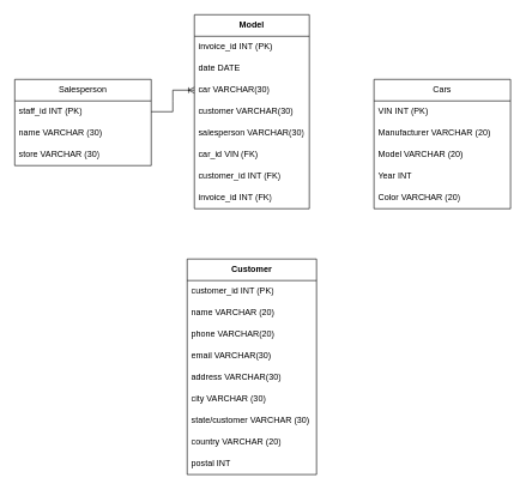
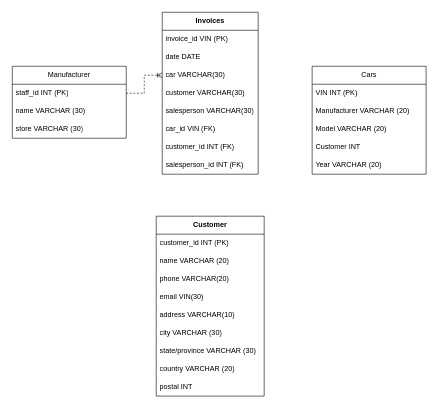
- <mxCell id="2" value="&lt;b&gt;Model&lt;/b&gt;" style="swimlane;fontStyle=0;childLayout=stackLayout;horizontal=1;startSize=30;horizontalStack=0;resizeParent=1;resizeParentMax=0;resizeLast=0;collapsible=1;marginBottom=0;whiteSpace=wrap;html=1;" vertex="1" parent="1"><mxGeometry x="270" y="20" width="160" height="270" as="geometry" /></mxCell>
+ <mxCell id="2" value="&lt;b&gt;Invoices&lt;/b&gt;" style="swimlane;fontStyle=0;childLayout=stackLayout;horizontal=1;startSize=30;horizontalStack=0;resizeParent=1;resizeParentMax=0;resizeLast=0;collapsible=1;marginBottom=0;whiteSpace=wrap;html=1;" vertex="1" parent="1"><mxGeometry x="270" y="20" width="160" height="270" as="geometry" /></mxCell>
- <mxCell id="3" value="invoice_id INT (PK)" style="text;strokeColor=none;fillColor=none;align=left;verticalAlign=middle;spacingLeft=4;spacingRight=4;overflow=hidden;points=[[0,0.5],[1,0.5]];portConstraint=eastwest;rotatable=0;whiteSpace=wrap;html=1;" vertex="1" parent="2"><mxGeometry y="30" width="160" height="30" as="geometry" /></mxCell>
+ <mxCell id="3" value="invoice_id VIN (PK)" style="text;strokeColor=none;fillColor=none;align=left;verticalAlign=middle;spacingLeft=4;spacingRight=4;overflow=hidden;points=[[0,0.5],[1,0.5]];portConstraint=eastwest;rotatable=0;whiteSpace=wrap;html=1;" vertex="1" parent="2"><mxGeometry y="30" width="160" height="30" as="geometry" /></mxCell>
- <mxCell id="27" value="Salesperson" style="swimlane;fontStyle=0;childLayout=stackLayout;horizontal=1;startSize=30;horizontalStack=0;resizeParent=1;resizeParentMax=0;resizeLast=0;collapsible=1;marginBottom=0;whiteSpace=wrap;html=1;" vertex="1" parent="1"><mxGeometry x="20" y="110" width="190" height="120" as="geometry" /></mxCell>
+ <mxCell id="27" value="Manufacturer" style="swimlane;fontStyle=0;childLayout=stackLayout;horizontal=1;startSize=30;horizontalStack=0;resizeParent=1;resizeParentMax=0;resizeLast=0;collapsible=1;marginBottom=0;whiteSpace=wrap;html=1;" vertex="1" parent="1"><mxGeometry x="20" y="110" width="190" height="120" as="geometry" /></mxCell>
- <mxCell id="31" value="" style="edgeStyle=entityRelationEdgeStyle;fontSize=12;html=1;endArrow=ERoneToMany;rounded=0;exitX=1;exitY=0.5;exitDx=0;exitDy=0;entryX=0;entryY=0.5;entryDx=0;entryDy=0;" edge="1" parent="1" source="28" target="5"><mxGeometry width="100" height="100" relative="1" as="geometry"><mxPoint x="315" y="370" as="sourcePoint" /><mxPoint x="365" y="304" as="targetPoint" /></mxGeometry></mxCell>
+ <mxCell id="31" value="" style="edgeStyle=entityRelationEdgeStyle;fontSize=12;html=1;endArrow=ERoneToMany;rounded=0;exitX=1;exitY=0.5;exitDx=0;exitDy=0;entryX=0;entryY=0.5;entryDx=0;entryDy=0;dashed=1;" edge="1" parent="1" source="28" target="5"><mxGeometry width="100" height="100" relative="1" as="geometry"><mxPoint x="315" y="370" as="sourcePoint" /><mxPoint x="365" y="304" as="targetPoint" /></mxGeometry></mxCell>
- <mxCell id="15" value="Year INT" style="text;strokeColor=none;fillColor=none;align=left;verticalAlign=middle;spacingLeft=4;spacingRight=4;overflow=hidden;points=[[0,0.5],[1,0.5]];portConstraint=eastwest;rotatable=0;whiteSpace=wrap;html=1;" vertex="1" parent="11"><mxGeometry y="120" width="190" height="30" as="geometry" /></mxCell>
+ <mxCell id="15" value="Customer INT" style="text;strokeColor=none;fillColor=none;align=left;verticalAlign=middle;spacingLeft=4;spacingRight=4;overflow=hidden;points=[[0,0.5],[1,0.5]];portConstraint=eastwest;rotatable=0;whiteSpace=wrap;html=1;" vertex="1" parent="11"><mxGeometry y="120" width="190" height="30" as="geometry" /></mxCell>
- <mxCell id="10" value="invoice_id INT (FK)" style="text;strokeColor=none;fillColor=none;align=left;verticalAlign=middle;spacingLeft=4;spacingRight=4;overflow=hidden;points=[[0,0.5],[1,0.5]];portConstraint=eastwest;rotatable=0;whiteSpace=wrap;html=1;" vertex="1" parent="2"><mxGeometry y="240" width="160" height="30" as="geometry" /></mxCell>
+ <mxCell id="10" value="salesperson_id INT (FK)" style="text;strokeColor=none;fillColor=none;align=left;verticalAlign=middle;spacingLeft=4;spacingRight=4;overflow=hidden;points=[[0,0.5],[1,0.5]];portConstraint=eastwest;rotatable=0;whiteSpace=wrap;html=1;" vertex="1" parent="2"><mxGeometry y="240" width="160" height="30" as="geometry" /></mxCell>
- <mxCell id="16" value="Color VARCHAR (20)" style="text;strokeColor=none;fillColor=none;align=left;verticalAlign=middle;spacingLeft=4;spacingRight=4;overflow=hidden;points=[[0,0.5],[1,0.5]];portConstraint=eastwest;rotatable=0;whiteSpace=wrap;html=1;" vertex="1" parent="11"><mxGeometry y="150" width="190" height="30" as="geometry" /></mxCell>
+ <mxCell id="16" value="Year VARCHAR (20)" style="text;strokeColor=none;fillColor=none;align=left;verticalAlign=middle;spacingLeft=4;spacingRight=4;overflow=hidden;points=[[0,0.5],[1,0.5]];portConstraint=eastwest;rotatable=0;whiteSpace=wrap;html=1;" vertex="1" parent="11"><mxGeometry y="150" width="190" height="30" as="geometry" /></mxCell>
- <mxCell id="21" value="email VARCHAR(30)" style="text;strokeColor=none;fillColor=none;align=left;verticalAlign=middle;spacingLeft=4;spacingRight=4;overflow=hidden;points=[[0,0.5],[1,0.5]];portConstraint=eastwest;rotatable=0;whiteSpace=wrap;html=1;" vertex="1" parent="17"><mxGeometry y="120" width="180" height="30" as="geometry" /></mxCell>
+ <mxCell id="21" value="email VIN(30)" style="text;strokeColor=none;fillColor=none;align=left;verticalAlign=middle;spacingLeft=4;spacingRight=4;overflow=hidden;points=[[0,0.5],[1,0.5]];portConstraint=eastwest;rotatable=0;whiteSpace=wrap;html=1;" vertex="1" parent="17"><mxGeometry y="120" width="180" height="30" as="geometry" /></mxCell>
- <mxCell id="22" value="address VARCHAR(30)" style="text;strokeColor=none;fillColor=none;align=left;verticalAlign=middle;spacingLeft=4;spacingRight=4;overflow=hidden;points=[[0,0.5],[1,0.5]];portConstraint=eastwest;rotatable=0;whiteSpace=wrap;html=1;" vertex="1" parent="17"><mxGeometry y="150" width="180" height="30" as="geometry" /></mxCell>
+ <mxCell id="22" value="address VARCHAR(10)" style="text;strokeColor=none;fillColor=none;align=left;verticalAlign=middle;spacingLeft=4;spacingRight=4;overflow=hidden;points=[[0,0.5],[1,0.5]];portConstraint=eastwest;rotatable=0;whiteSpace=wrap;html=1;" vertex="1" parent="17"><mxGeometry y="150" width="180" height="30" as="geometry" /></mxCell>
- <mxCell id="24" value="state/customer VARCHAR (30)" style="text;strokeColor=none;fillColor=none;align=left;verticalAlign=middle;spacingLeft=4;spacingRight=4;overflow=hidden;points=[[0,0.5],[1,0.5]];portConstraint=eastwest;rotatable=0;whiteSpace=wrap;html=1;" vertex="1" parent="17"><mxGeometry y="210" width="180" height="30" as="geometry" /></mxCell>
+ <mxCell id="24" value="state/province VARCHAR (30)" style="text;strokeColor=none;fillColor=none;align=left;verticalAlign=middle;spacingLeft=4;spacingRight=4;overflow=hidden;points=[[0,0.5],[1,0.5]];portConstraint=eastwest;rotatable=0;whiteSpace=wrap;html=1;" vertex="1" parent="17"><mxGeometry y="210" width="180" height="30" as="geometry" /></mxCell>
